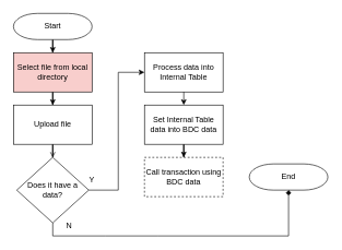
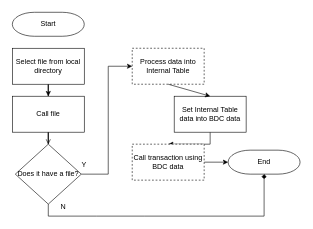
- <mxCell id="2" value="" style="edgeStyle=orthogonalEdgeStyle;rounded=0;orthogonalLoop=1;jettySize=auto;html=1;" parent="1" source="3" target="5" edge="1"><mxGeometry relative="1" as="geometry" /></mxCell>
- <mxCell id="5" value="Select file from local directory" style="whiteSpace=wrap;html=1;strokeWidth=1;fillColor=#f8cecc;" parent="1" vertex="1"><mxGeometry x="20" y="80" width="120" height="60" as="geometry" /></mxCell>
+ <mxCell id="5" value="Select file from local directory" style="whiteSpace=wrap;html=1;strokeWidth=1;" parent="1" vertex="1"><mxGeometry x="20" y="80" width="120" height="60" as="geometry" /></mxCell>
- <mxCell id="10" value="Process data into Internal Table" style="whiteSpace=wrap;html=1;strokeWidth=1;" parent="1" vertex="1"><mxGeometry x="220" y="80" width="120" height="60" as="geometry" /></mxCell>
+ <mxCell id="10" value="Process data into Internal Table" style="whiteSpace=wrap;html=1;strokeWidth=1;dashed=1;" parent="1" vertex="1"><mxGeometry x="220" y="80" width="120" height="60" as="geometry" /></mxCell>
- <mxCell id="7" value="Upload file" style="whiteSpace=wrap;html=1;strokeWidth=1;" parent="1" vertex="1"><mxGeometry x="20" y="160" width="120" height="60" as="geometry" /></mxCell>
+ <mxCell id="7" value="Call file" style="whiteSpace=wrap;html=1;strokeWidth=1;" parent="1" vertex="1"><mxGeometry x="20" y="160" width="120" height="60" as="geometry" /></mxCell>
- <mxCell id="13" value="Set Internal Table data into BDC data" style="whiteSpace=wrap;html=1;strokeWidth=1;" parent="1" vertex="1"><mxGeometry x="220" y="160" width="120" height="60" as="geometry" /></mxCell>
+ <mxCell id="13" value="Set Internal Table data into BDC data" style="whiteSpace=wrap;html=1;strokeWidth=1;" parent="1" vertex="1"><mxGeometry x="290" y="160" width="120" height="60" as="geometry" /></mxCell>
+ <mxCell id="14" value="" style="edgeStyle=orthogonalEdgeStyle;rounded=0;orthogonalLoop=1;jettySize=auto;html=1;entryX=0;entryY=0.5;entryDx=0;entryDy=0;entryPerimeter=0;" edge="1" parent="1" source="15" target="16"><mxGeometry relative="1" as="geometry"><mxPoint x="380" y="270" as="targetPoint" /></mxGeometry></mxCell>
- <mxCell id="9" value="Does it have a data?" style="rhombus;whiteSpace=wrap;html=1;strokeWidth=1;" parent="1" vertex="1"><mxGeometry x="25" y="240" width="110" height="100" as="geometry" /></mxCell>
+ <mxCell id="9" value="Does it have a file?" style="rhombus;whiteSpace=wrap;html=1;strokeWidth=1;" parent="1" vertex="1"><mxGeometry x="25" y="240" width="110" height="100" as="geometry" /></mxCell>
